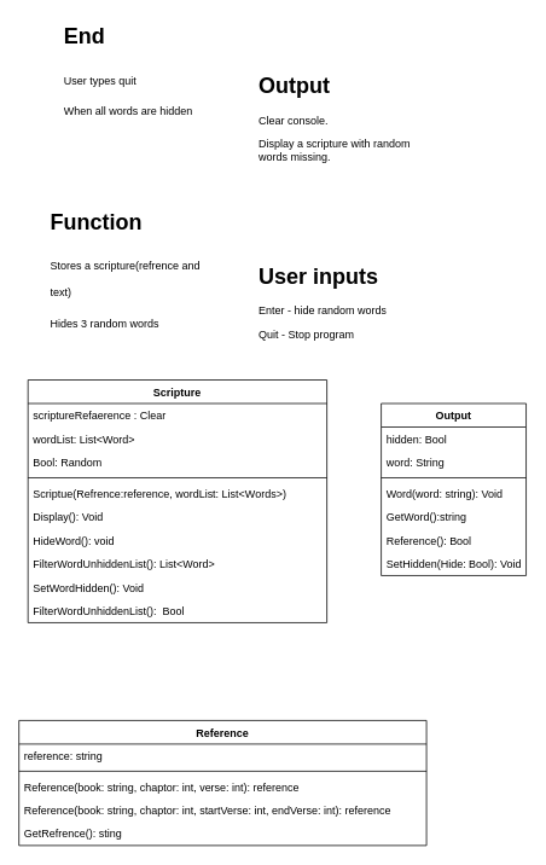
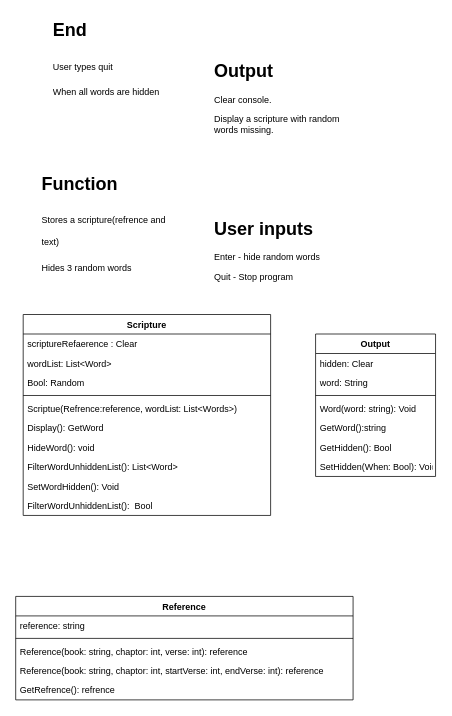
- <mxCell id="24" value="hidden: Bool" style="text;strokeColor=none;fillColor=none;align=left;verticalAlign=top;spacingLeft=4;spacingRight=4;overflow=hidden;rotatable=0;points=[[0,0.5],[1,0.5]];portConstraint=eastwest;" vertex="1" parent="23"><mxGeometry y="26" width="160" height="26" as="geometry" /></mxCell>
+ <mxCell id="24" value="hidden: Clear" style="text;strokeColor=none;fillColor=none;align=left;verticalAlign=top;spacingLeft=4;spacingRight=4;overflow=hidden;rotatable=0;points=[[0,0.5],[1,0.5]];portConstraint=eastwest;" vertex="1" parent="23"><mxGeometry y="26" width="160" height="26" as="geometry" /></mxCell>
- <mxCell id="12" value="Display(): Void" style="text;strokeColor=none;fillColor=none;align=left;verticalAlign=top;spacingLeft=4;spacingRight=4;overflow=hidden;rotatable=0;points=[[0,0.5],[1,0.5]];portConstraint=eastwest;" vertex="1" parent="6"><mxGeometry y="138" width="330" height="26" as="geometry" /></mxCell>
+ <mxCell id="12" value="Display(): GetWord" style="text;strokeColor=none;fillColor=none;align=left;verticalAlign=top;spacingLeft=4;spacingRight=4;overflow=hidden;rotatable=0;points=[[0,0.5],[1,0.5]];portConstraint=eastwest;" vertex="1" parent="6"><mxGeometry y="138" width="330" height="26" as="geometry" /></mxCell>
- <mxCell id="29" value="Reference(): Bool" style="text;strokeColor=none;fillColor=none;align=left;verticalAlign=top;spacingLeft=4;spacingRight=4;overflow=hidden;rotatable=0;points=[[0,0.5],[1,0.5]];portConstraint=eastwest;" vertex="1" parent="23"><mxGeometry y="138" width="160" height="26" as="geometry" /></mxCell>
+ <mxCell id="29" value="GetHidden(): Bool" style="text;strokeColor=none;fillColor=none;align=left;verticalAlign=top;spacingLeft=4;spacingRight=4;overflow=hidden;rotatable=0;points=[[0,0.5],[1,0.5]];portConstraint=eastwest;" vertex="1" parent="23"><mxGeometry y="138" width="160" height="26" as="geometry" /></mxCell>
- <mxCell id="30" value="SetHidden(Hide: Bool): Void" style="text;strokeColor=none;fillColor=none;align=left;verticalAlign=top;spacingLeft=4;spacingRight=4;overflow=hidden;rotatable=0;points=[[0,0.5],[1,0.5]];portConstraint=eastwest;" vertex="1" parent="23"><mxGeometry y="164" width="160" height="26" as="geometry" /></mxCell>
+ <mxCell id="30" value="SetHidden(When: Bool): Void" style="text;strokeColor=none;fillColor=none;align=left;verticalAlign=top;spacingLeft=4;spacingRight=4;overflow=hidden;rotatable=0;points=[[0,0.5],[1,0.5]];portConstraint=eastwest;" vertex="1" parent="23"><mxGeometry y="164" width="160" height="26" as="geometry" /></mxCell>
- <mxCell id="22" value="GetRefrence(): sting" style="text;strokeColor=none;fillColor=none;align=left;verticalAlign=top;spacingLeft=4;spacingRight=4;overflow=hidden;rotatable=0;points=[[0,0.5],[1,0.5]];portConstraint=eastwest;" vertex="1" parent="17"><mxGeometry y="112" width="450" height="26" as="geometry" /></mxCell>
+ <mxCell id="22" value="GetRefrence(): refrence" style="text;strokeColor=none;fillColor=none;align=left;verticalAlign=top;spacingLeft=4;spacingRight=4;overflow=hidden;rotatable=0;points=[[0,0.5],[1,0.5]];portConstraint=eastwest;" vertex="1" parent="17"><mxGeometry y="112" width="450" height="26" as="geometry" /></mxCell>
